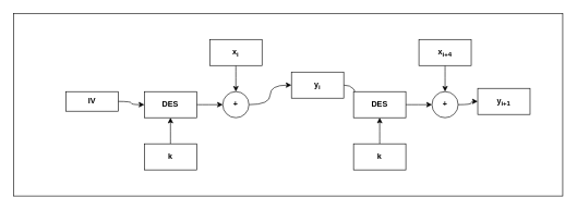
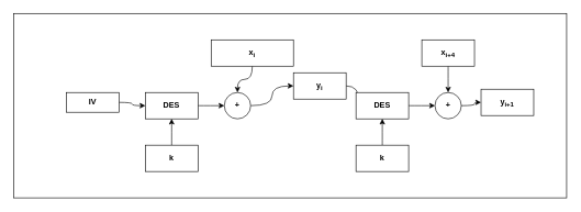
- <mxCell id="12" value="x&lt;sub&gt;i&lt;/sub&gt;" style="rounded=0;whiteSpace=wrap;html=1;fontStyle=1" vertex="1" parent="1"><mxGeometry x="320" y="60" width="80" height="40" as="geometry" /></mxCell>
+ <mxCell id="12" value="x&lt;sub&gt;i&lt;/sub&gt;" style="rounded=0;whiteSpace=wrap;html=1;fontStyle=1" vertex="1" parent="1"><mxGeometry x="320" y="60" width="125" height="40" as="geometry" /></mxCell>
